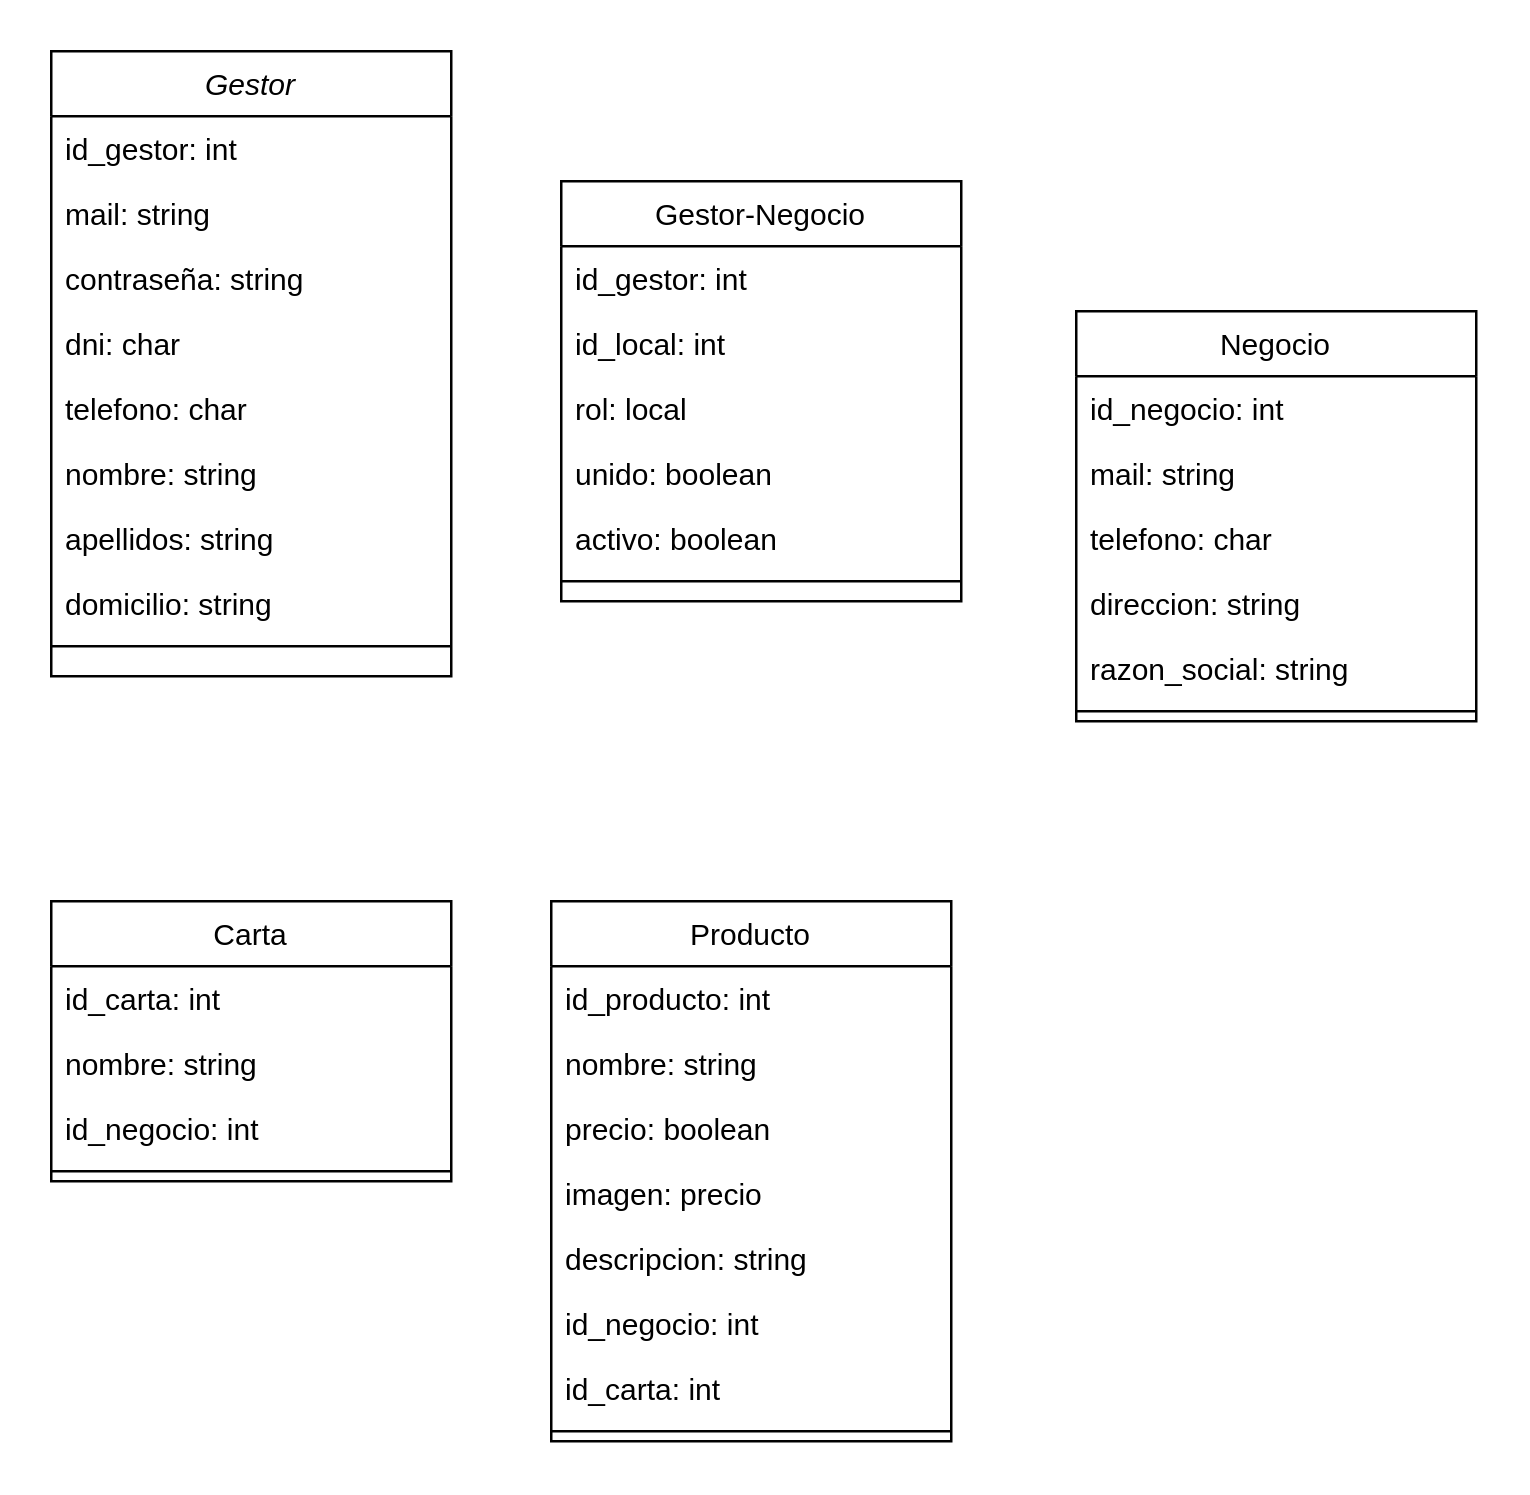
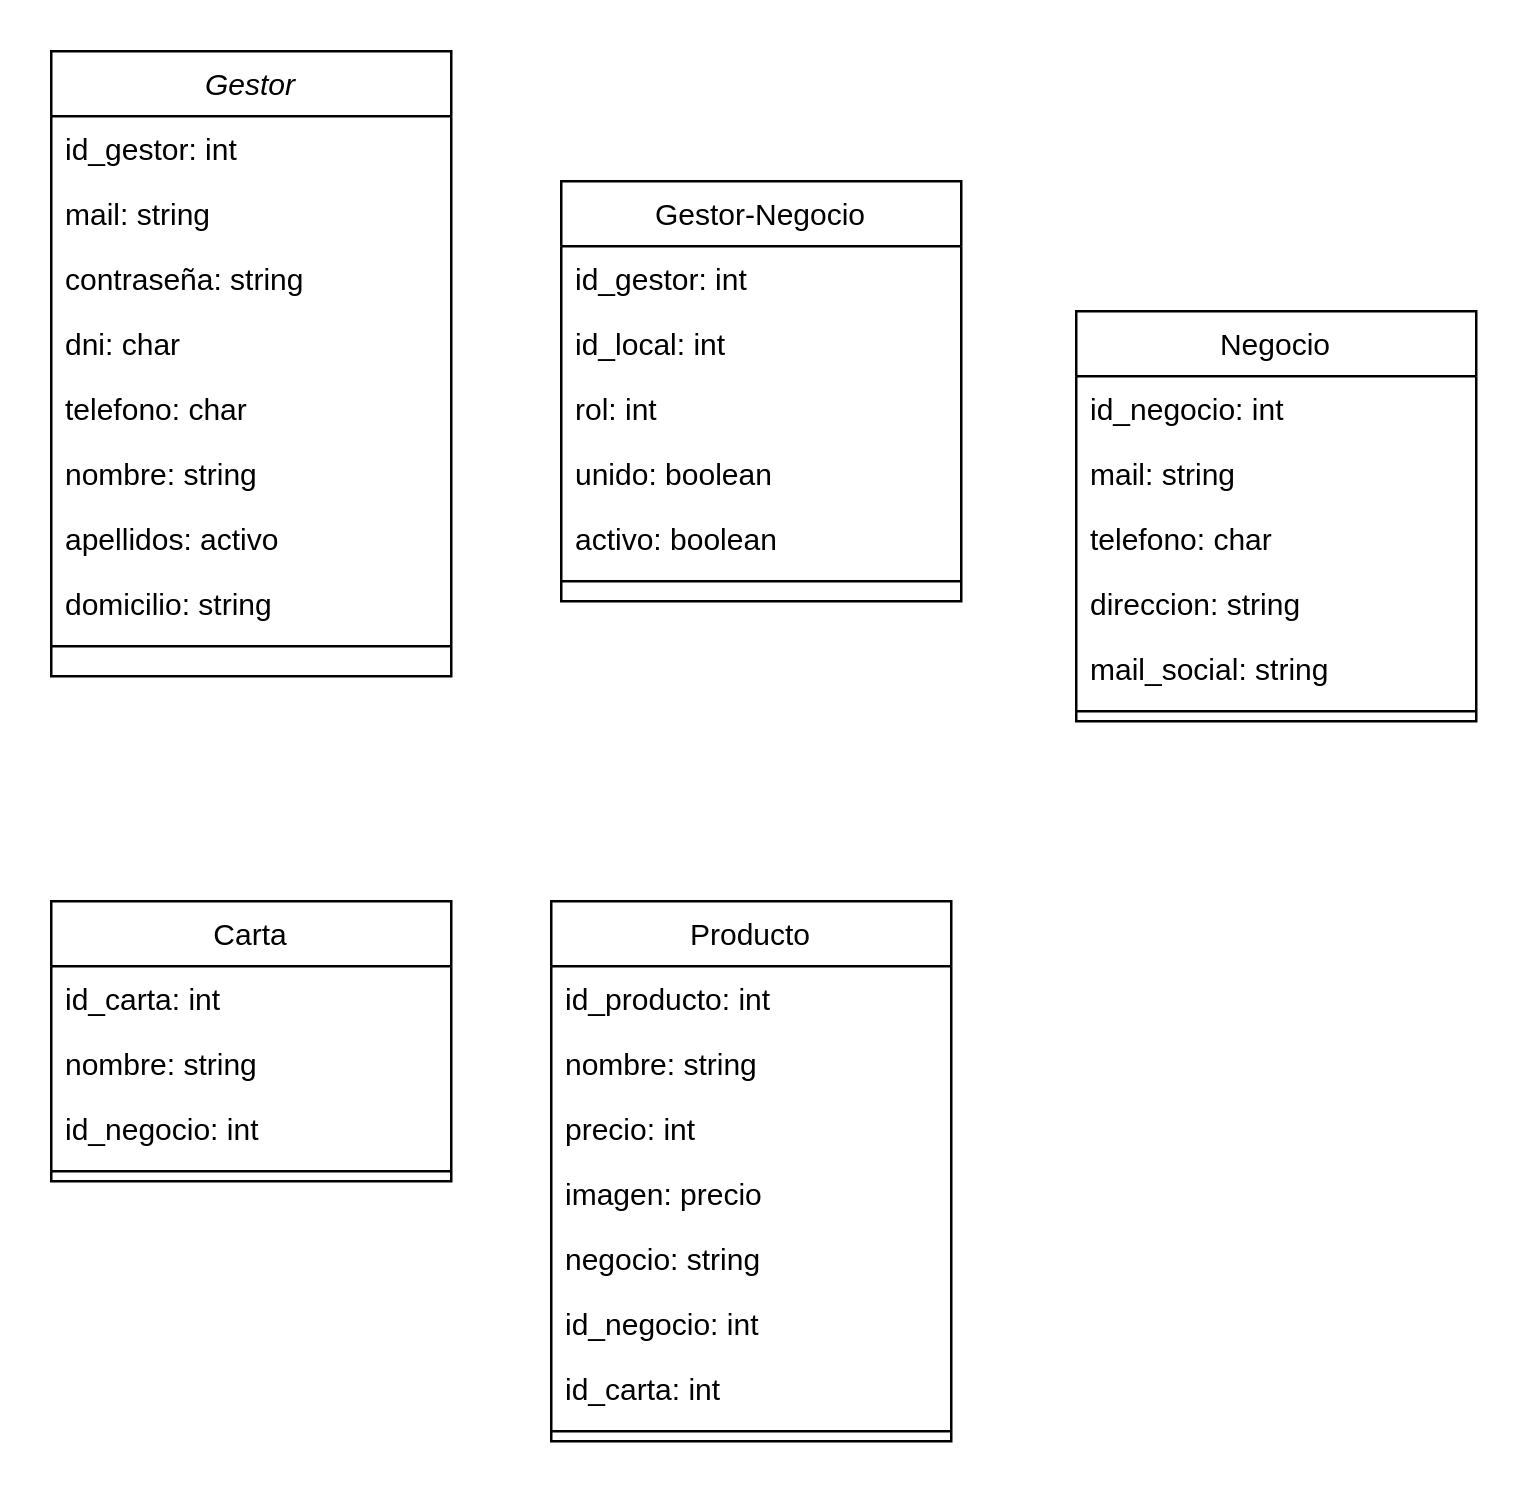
- <mxCell id="27" value="rol: local" style="text;align=left;verticalAlign=top;spacingLeft=4;spacingRight=4;overflow=hidden;rotatable=0;points=[[0,0.5],[1,0.5]];portConstraint=eastwest;rounded=0;shadow=0;html=0;" parent="24" vertex="1"><mxGeometry y="78" width="160" height="26" as="geometry" /></mxCell>
+ <mxCell id="27" value="rol: int" style="text;align=left;verticalAlign=top;spacingLeft=4;spacingRight=4;overflow=hidden;rotatable=0;points=[[0,0.5],[1,0.5]];portConstraint=eastwest;rounded=0;shadow=0;html=0;" parent="24" vertex="1"><mxGeometry y="78" width="160" height="26" as="geometry" /></mxCell>
- <mxCell id="9" value="apellidos: string" style="text;align=left;verticalAlign=top;spacingLeft=4;spacingRight=4;overflow=hidden;rotatable=0;points=[[0,0.5],[1,0.5]];portConstraint=eastwest;rounded=0;shadow=0;html=0;" parent="2" vertex="1"><mxGeometry y="182" width="160" height="26" as="geometry" /></mxCell>
+ <mxCell id="9" value="apellidos: activo" style="text;align=left;verticalAlign=top;spacingLeft=4;spacingRight=4;overflow=hidden;rotatable=0;points=[[0,0.5],[1,0.5]];portConstraint=eastwest;rounded=0;shadow=0;html=0;" parent="2" vertex="1"><mxGeometry y="182" width="160" height="26" as="geometry" /></mxCell>
- <mxCell id="22" value="razon_social: string" style="text;align=left;verticalAlign=top;spacingLeft=4;spacingRight=4;overflow=hidden;rotatable=0;points=[[0,0.5],[1,0.5]];portConstraint=eastwest;" parent="17" vertex="1"><mxGeometry y="130" width="160" height="26" as="geometry" /></mxCell>
+ <mxCell id="22" value="mail_social: string" style="text;align=left;verticalAlign=top;spacingLeft=4;spacingRight=4;overflow=hidden;rotatable=0;points=[[0,0.5],[1,0.5]];portConstraint=eastwest;" parent="17" vertex="1"><mxGeometry y="130" width="160" height="26" as="geometry" /></mxCell>
- <mxCell id="34" value="precio: boolean" style="text;align=left;verticalAlign=top;spacingLeft=4;spacingRight=4;overflow=hidden;rotatable=0;points=[[0,0.5],[1,0.5]];portConstraint=eastwest;rounded=0;shadow=0;html=0;" parent="31" vertex="1"><mxGeometry y="78" width="160" height="26" as="geometry" /></mxCell>
+ <mxCell id="34" value="precio: int" style="text;align=left;verticalAlign=top;spacingLeft=4;spacingRight=4;overflow=hidden;rotatable=0;points=[[0,0.5],[1,0.5]];portConstraint=eastwest;rounded=0;shadow=0;html=0;" parent="31" vertex="1"><mxGeometry y="78" width="160" height="26" as="geometry" /></mxCell>
- <mxCell id="36" value="descripcion: string" style="text;align=left;verticalAlign=top;spacingLeft=4;spacingRight=4;overflow=hidden;rotatable=0;points=[[0,0.5],[1,0.5]];portConstraint=eastwest;rounded=0;shadow=0;html=0;" parent="31" vertex="1"><mxGeometry y="130" width="160" height="26" as="geometry" /></mxCell>
+ <mxCell id="36" value="negocio: string" style="text;align=left;verticalAlign=top;spacingLeft=4;spacingRight=4;overflow=hidden;rotatable=0;points=[[0,0.5],[1,0.5]];portConstraint=eastwest;rounded=0;shadow=0;html=0;" parent="31" vertex="1"><mxGeometry y="130" width="160" height="26" as="geometry" /></mxCell>
